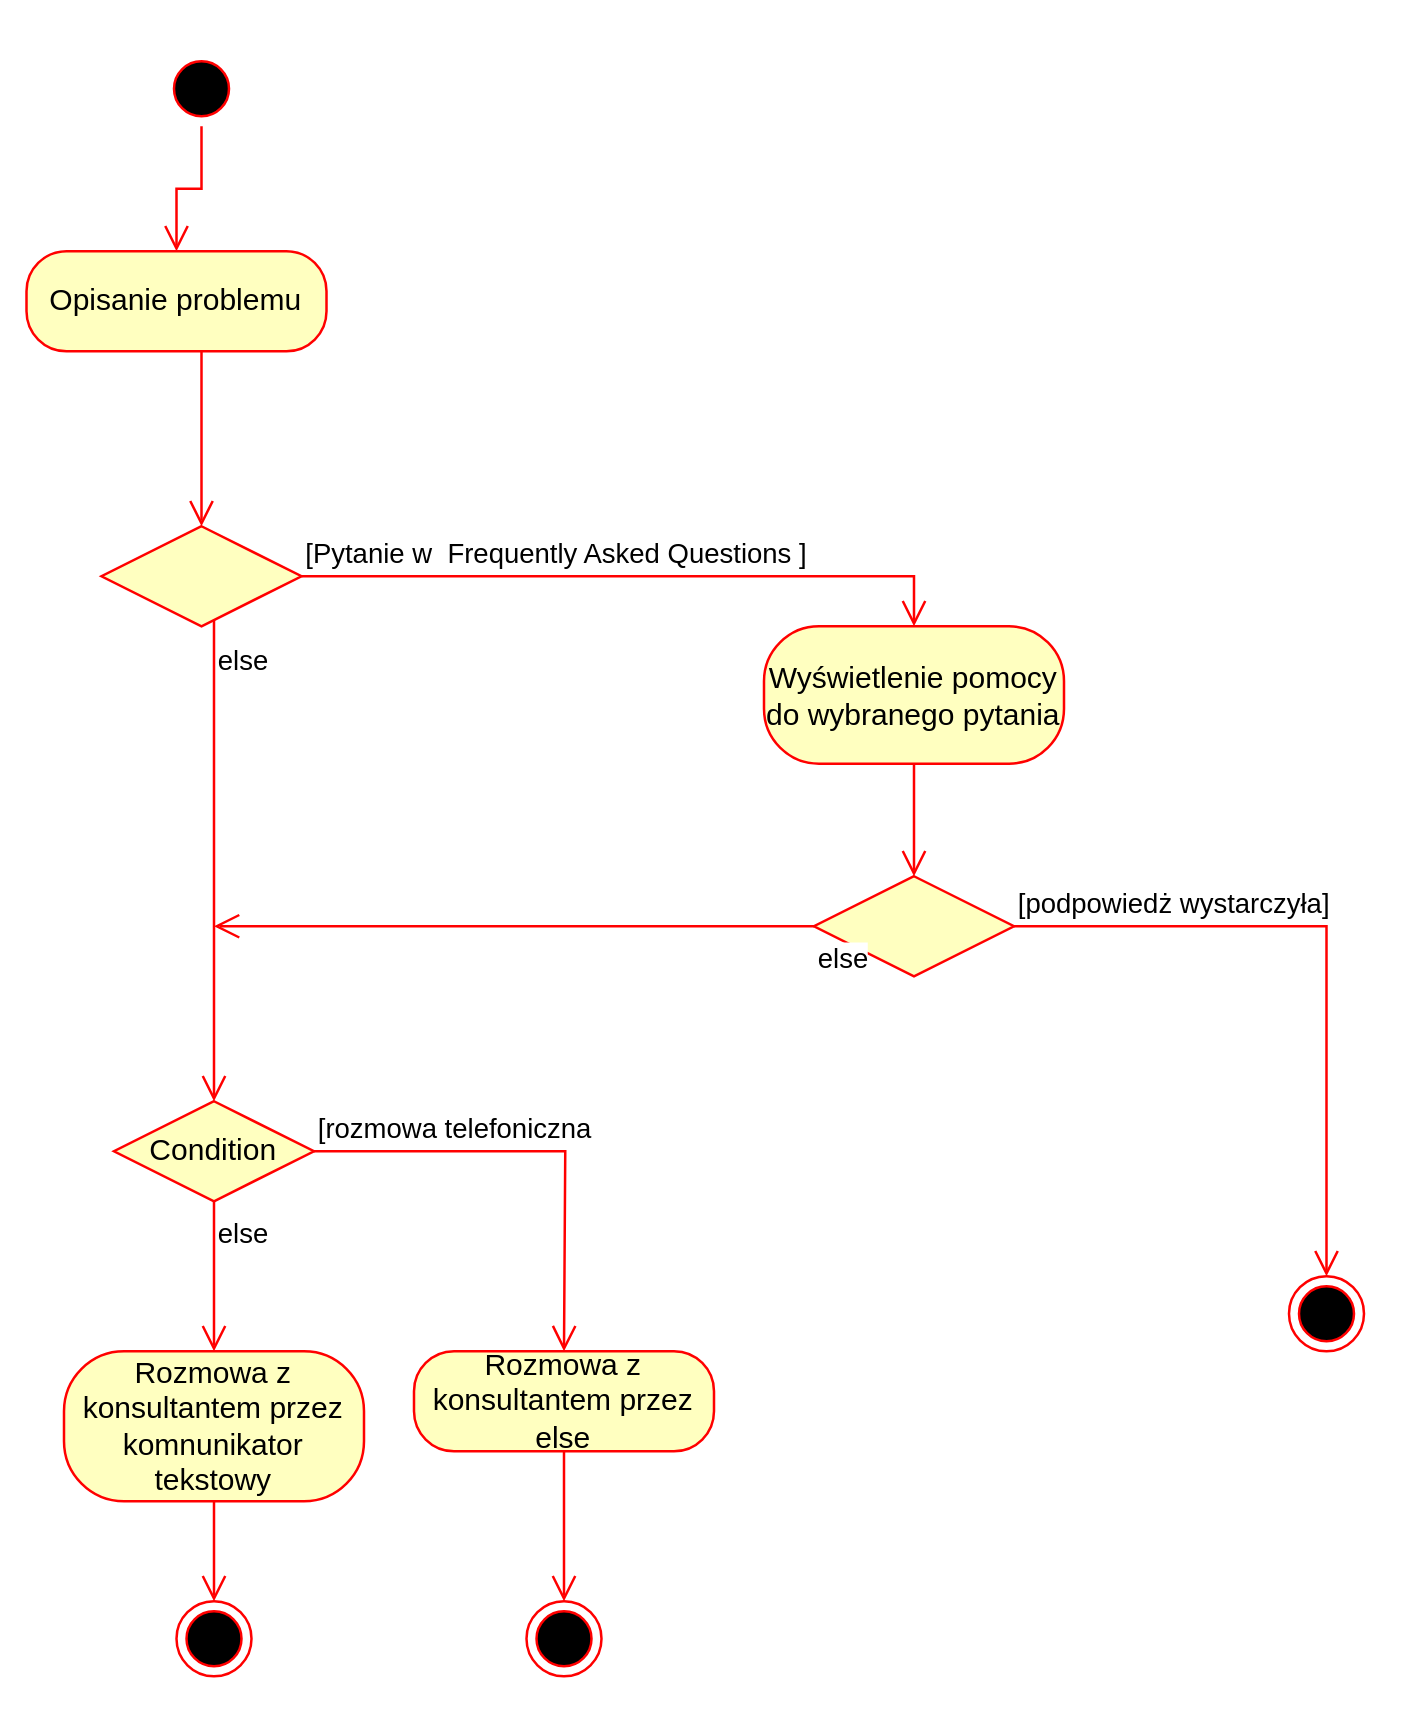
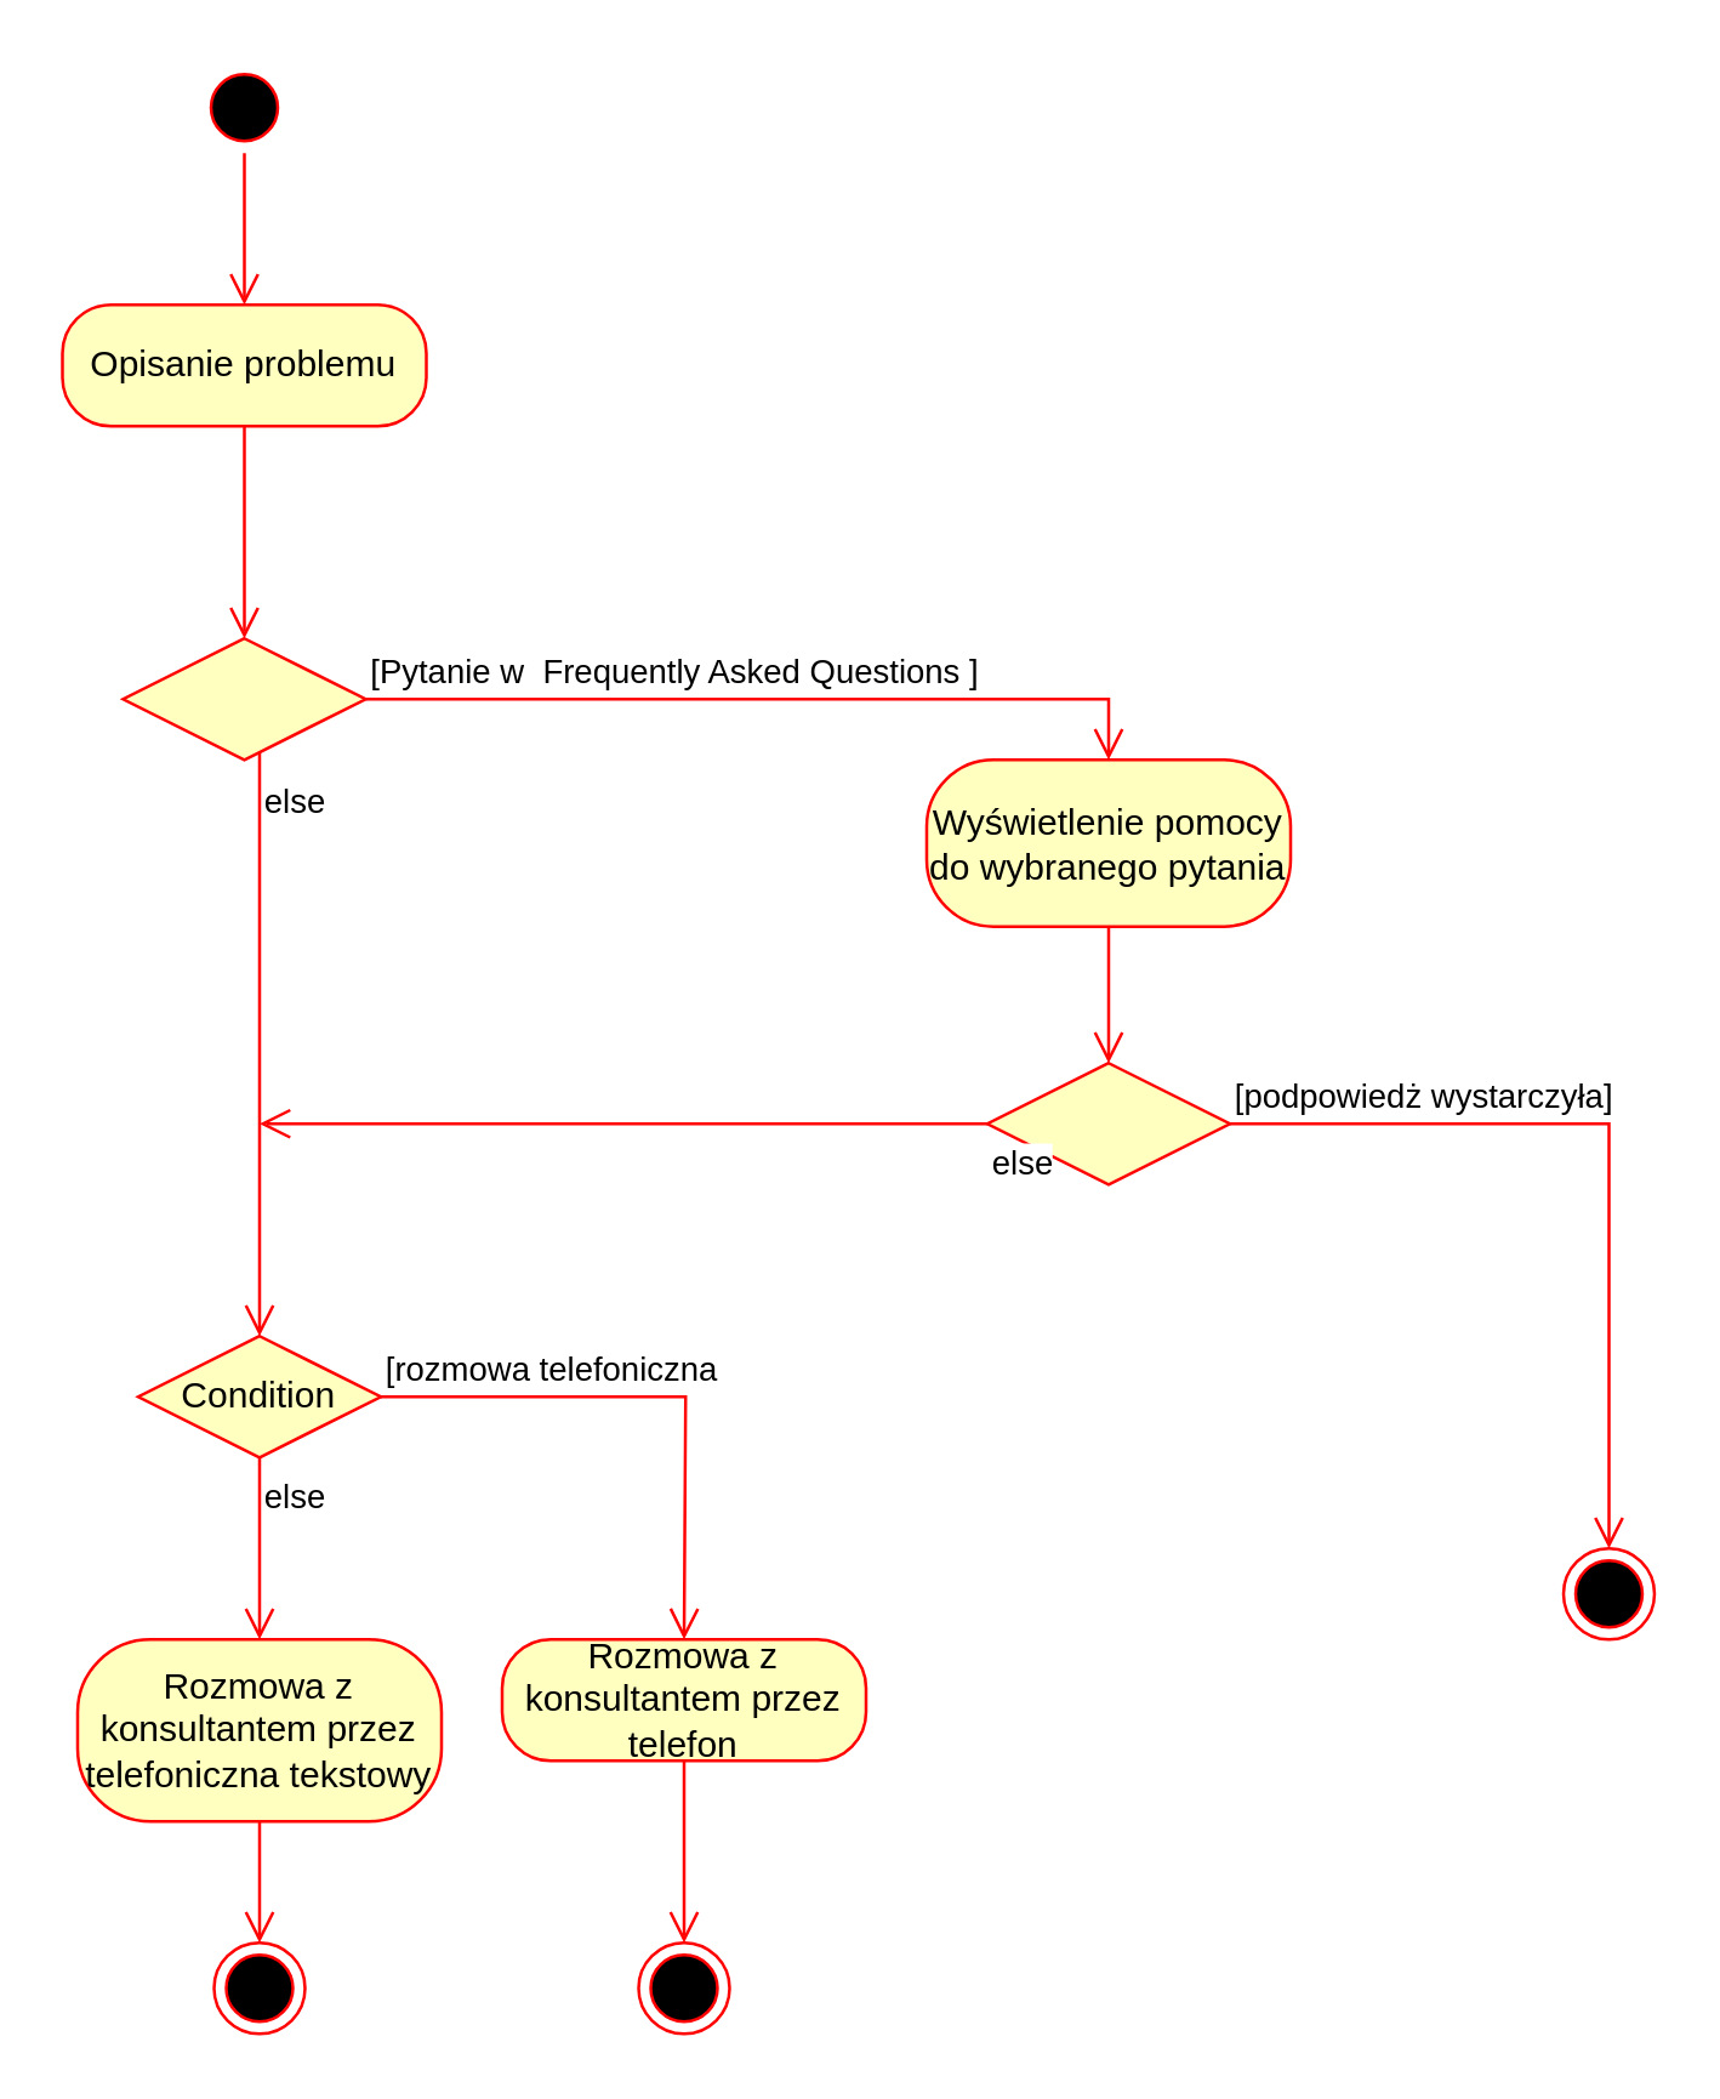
- <mxCell id="7" value="Opisanie problemu" style="rounded=1;whiteSpace=wrap;html=1;arcSize=40;fontColor=#000000;fillColor=#ffffc0;strokeColor=#ff0000;" vertex="1" parent="1"><mxGeometry x="10" y="100" width="120" height="40" as="geometry" /></mxCell>
+ <mxCell id="7" value="Opisanie problemu" style="rounded=1;whiteSpace=wrap;html=1;arcSize=40;fontColor=#000000;fillColor=#ffffc0;strokeColor=#ff0000;" vertex="1" parent="1"><mxGeometry x="20" y="100" width="120" height="40" as="geometry" /></mxCell>
- <mxCell id="19" value="Rozmowa z konsultantem przez else" style="rounded=1;whiteSpace=wrap;html=1;arcSize=40;fontColor=#000000;fillColor=#ffffc0;strokeColor=#ff0000;" vertex="1" parent="1"><mxGeometry x="165" y="540" width="120" height="40" as="geometry" /></mxCell>
+ <mxCell id="19" value="Rozmowa z konsultantem przez telefon" style="rounded=1;whiteSpace=wrap;html=1;arcSize=40;fontColor=#000000;fillColor=#ffffc0;strokeColor=#ff0000;" vertex="1" parent="1"><mxGeometry x="165" y="540" width="120" height="40" as="geometry" /></mxCell>
- <mxCell id="21" value="Rozmowa z konsultantem przez komnunikator tekstowy" style="rounded=1;whiteSpace=wrap;html=1;arcSize=40;fontColor=#000000;fillColor=#ffffc0;strokeColor=#ff0000;" vertex="1" parent="1"><mxGeometry x="25" y="540" width="120" height="60" as="geometry" /></mxCell>
+ <mxCell id="21" value="Rozmowa z konsultantem przez telefoniczna tekstowy" style="rounded=1;whiteSpace=wrap;html=1;arcSize=40;fontColor=#000000;fillColor=#ffffc0;strokeColor=#ff0000;" vertex="1" parent="1"><mxGeometry x="25" y="540" width="120" height="60" as="geometry" /></mxCell>
